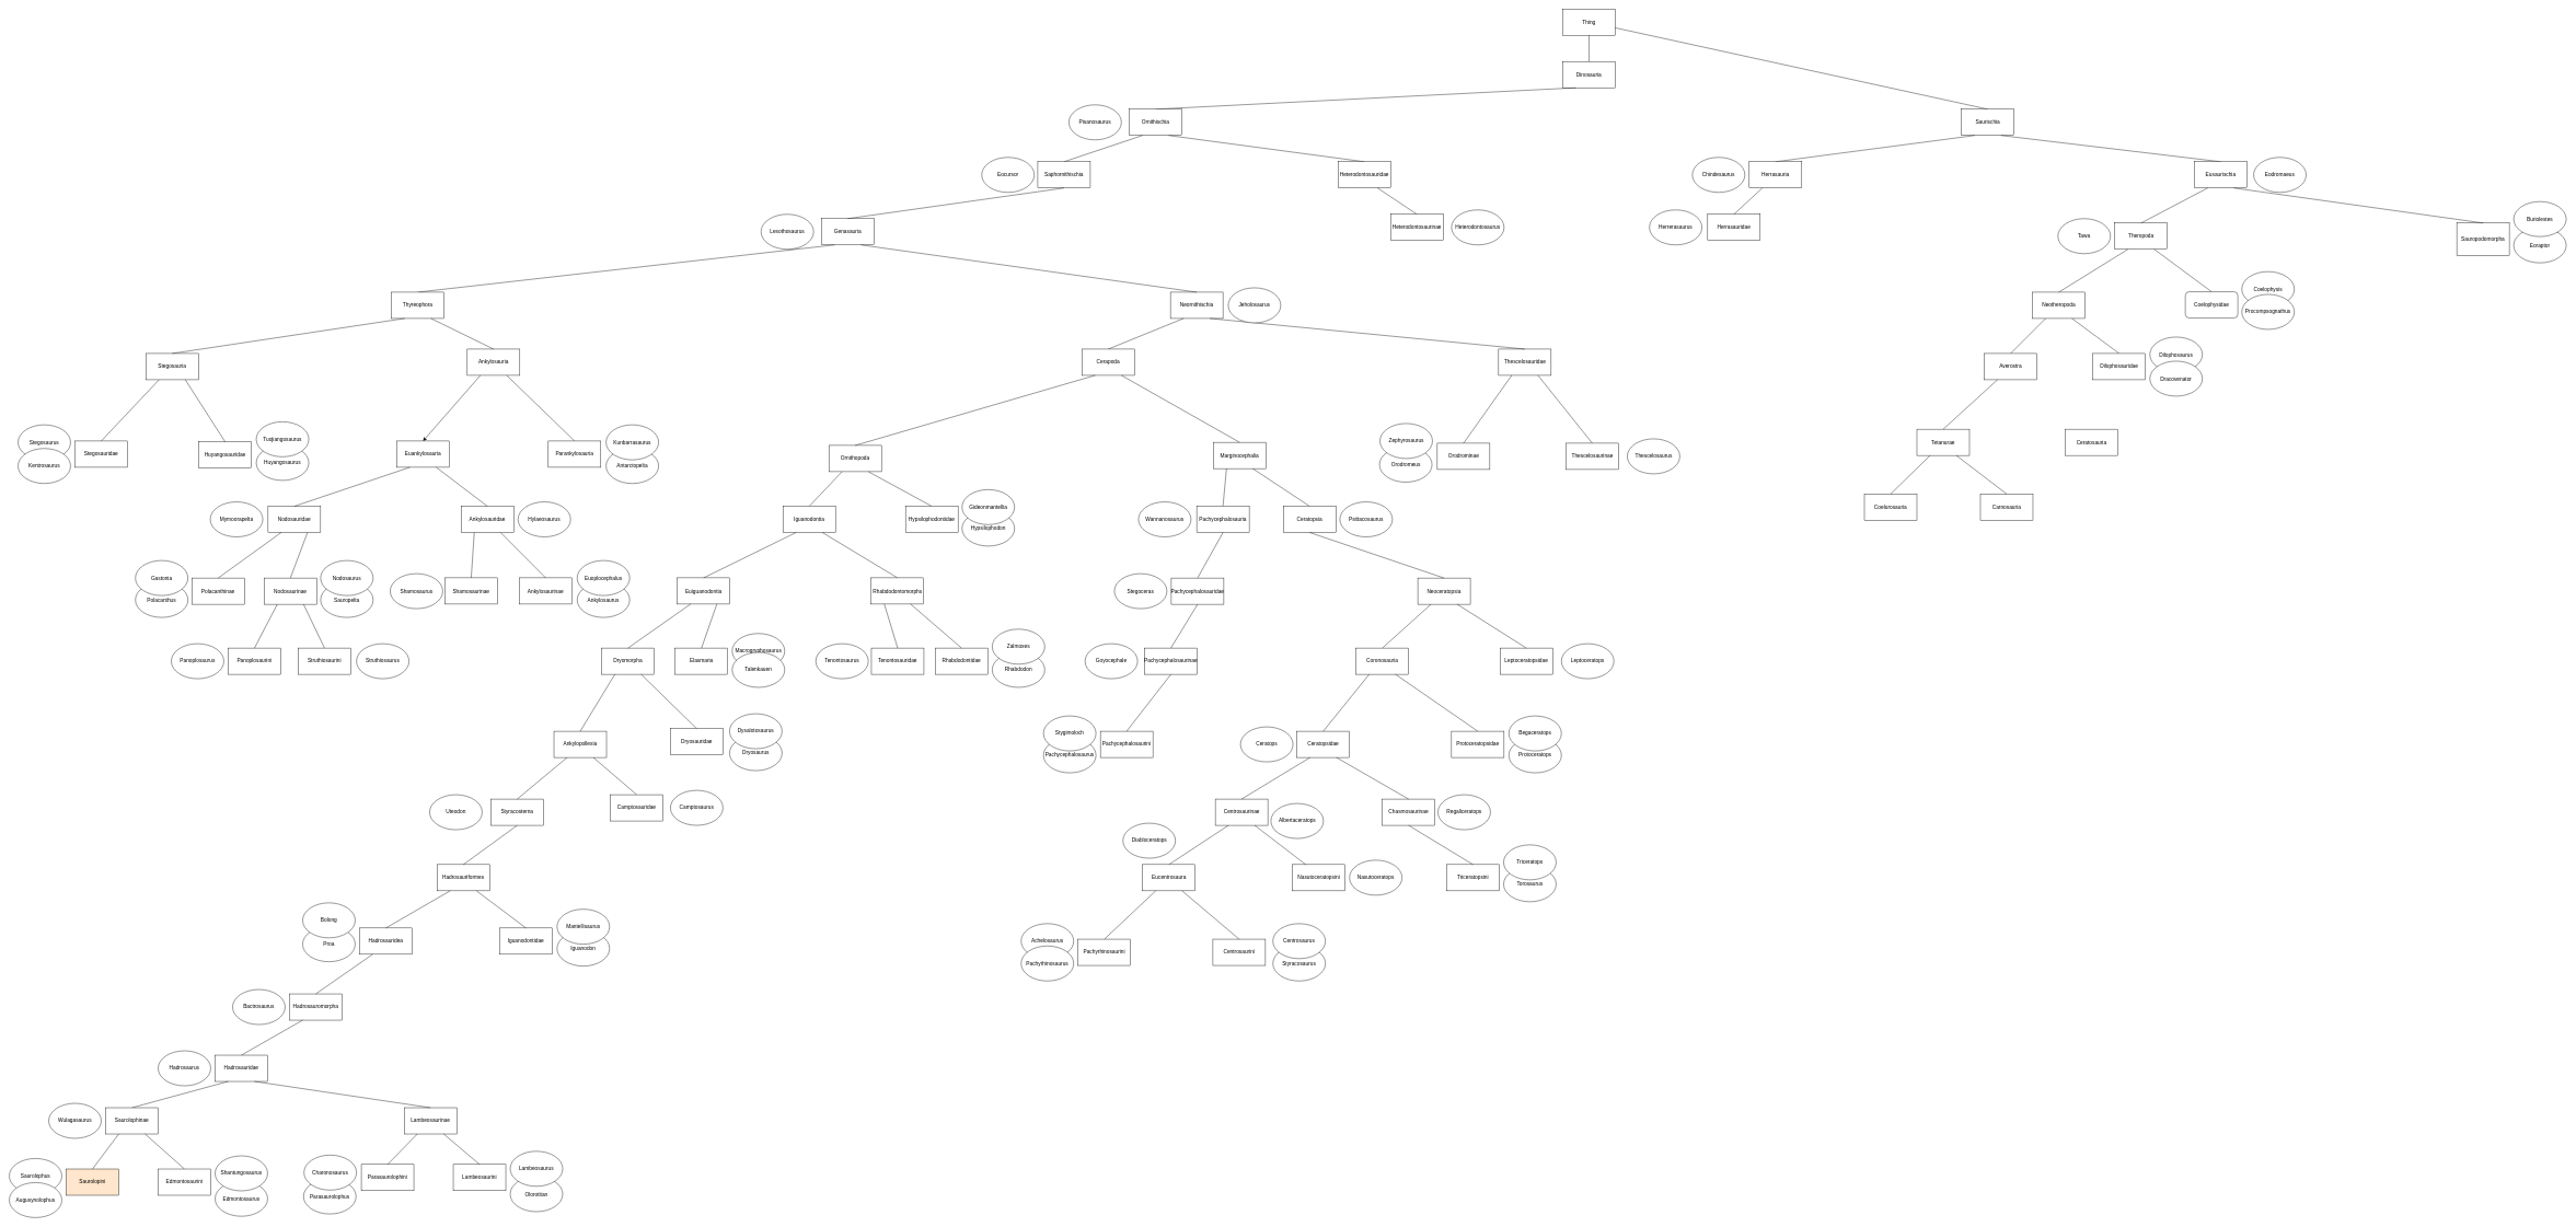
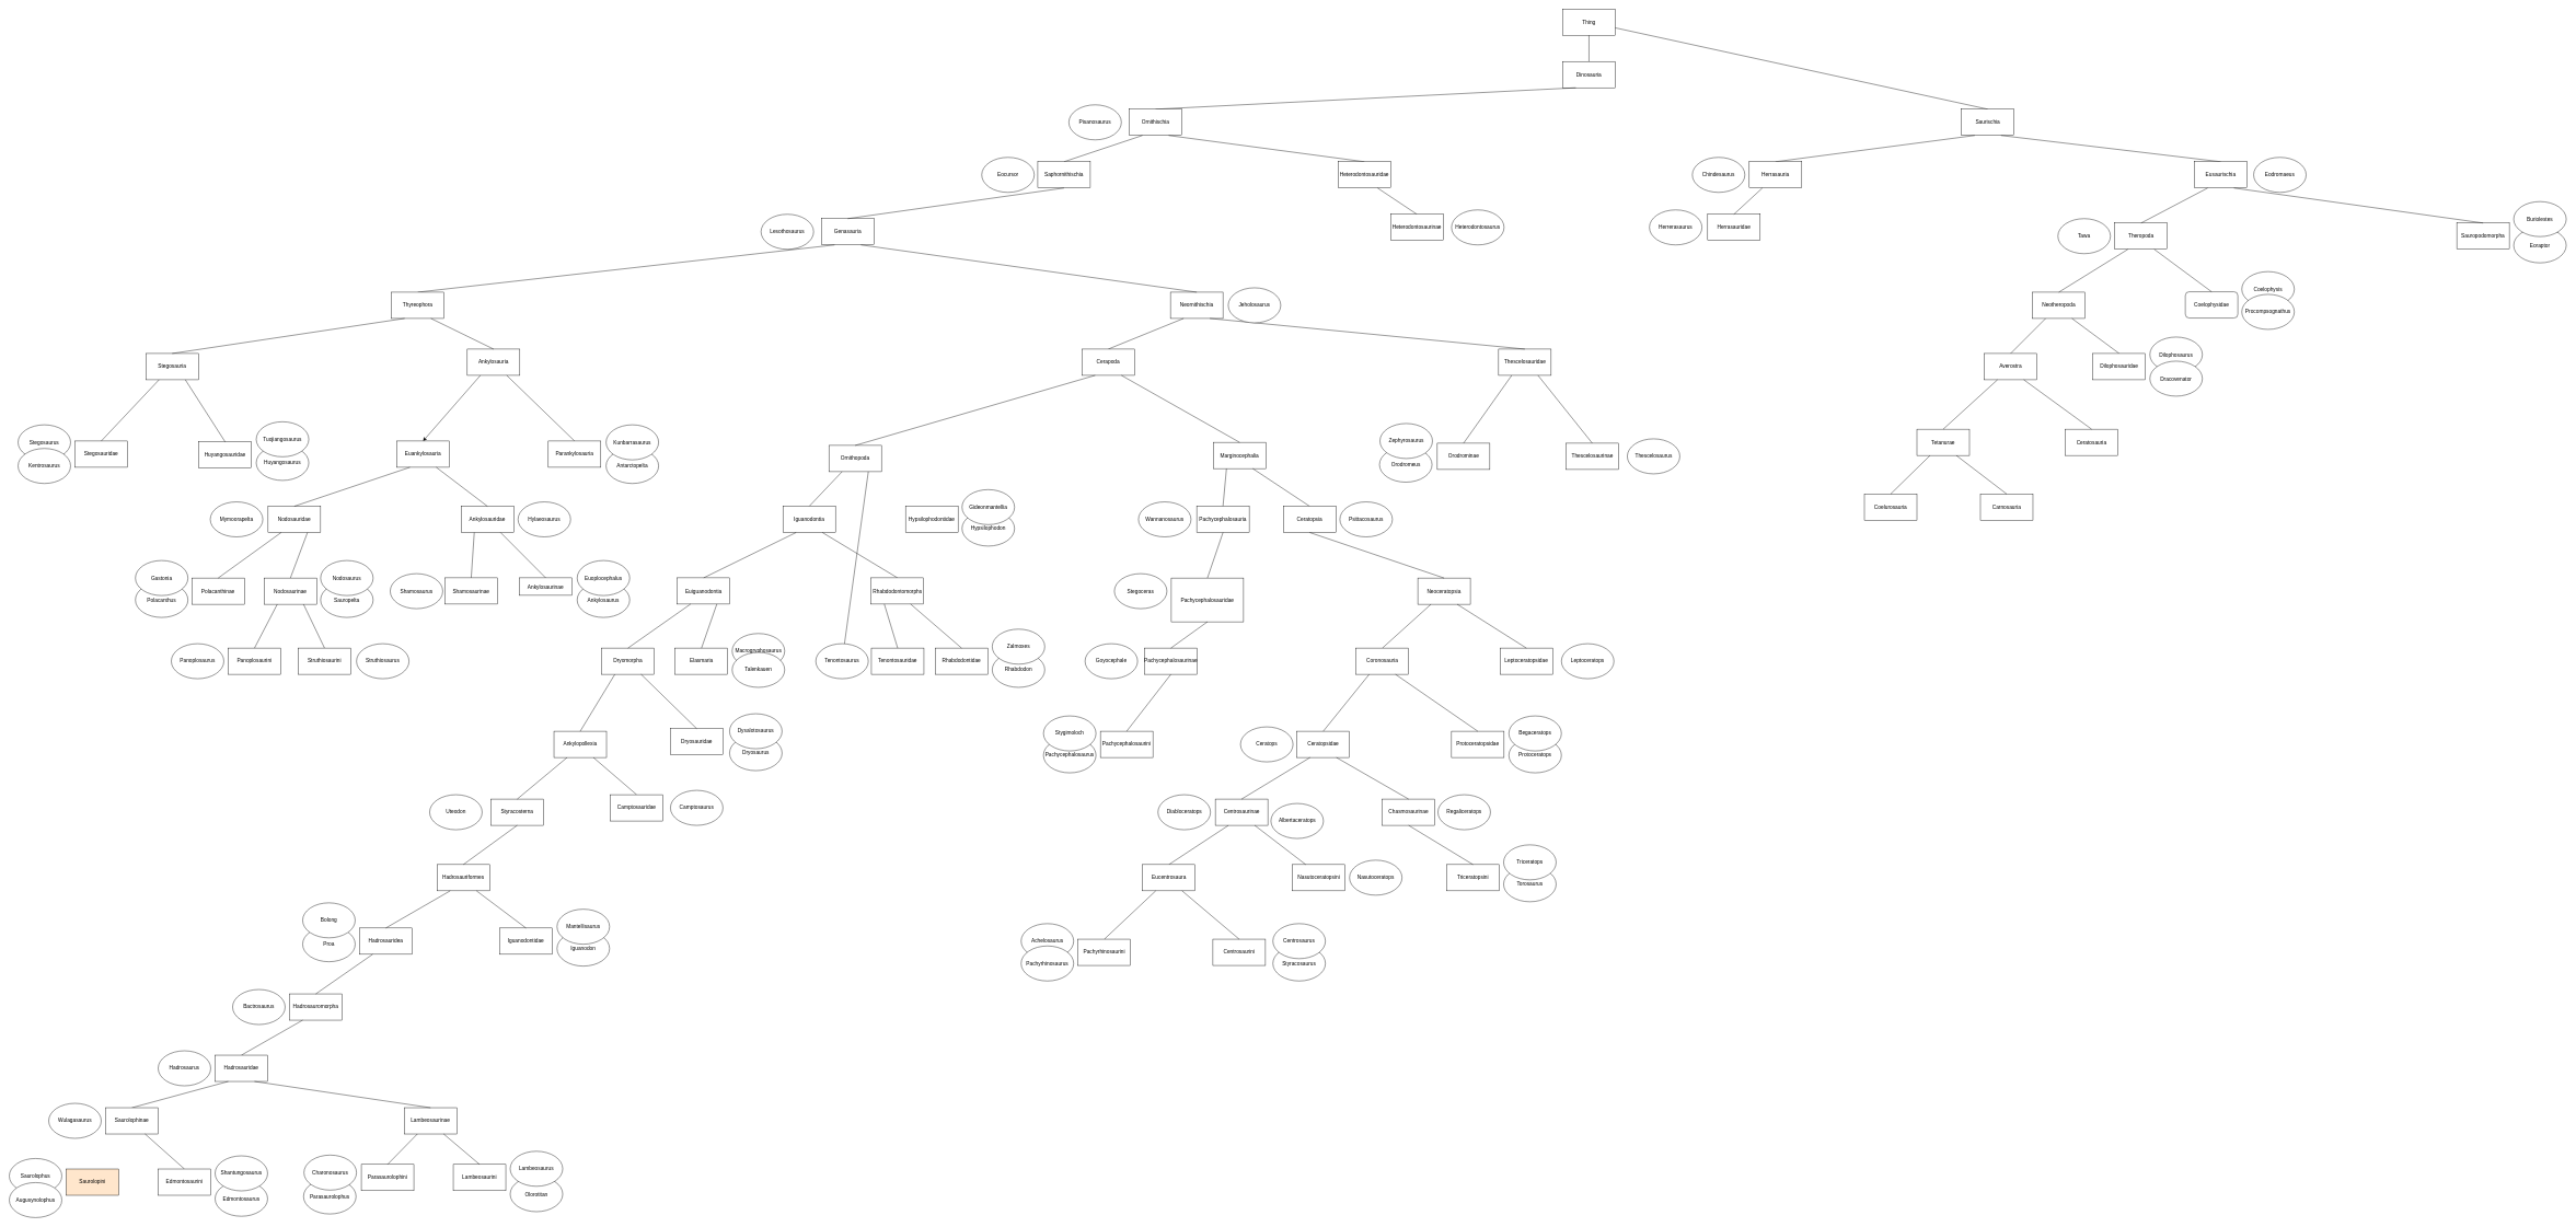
- <mxCell id="137" value="Sauropodomorpha" style="rounded=0;whiteSpace=wrap;html=1;" vertex="1" parent="1"><mxGeometry x="5610" y="509" width="120" height="75" as="geometry" /></mxCell>
+ <mxCell id="137" value="Sauropodomorpha" style="rounded=0;whiteSpace=wrap;html=1;" vertex="1" parent="1"><mxGeometry x="5610" y="509" width="120" height="60" as="geometry" /></mxCell>
+ <mxCell id="243" value="" style="endArrow=none;html=1;rounded=0;entryX=0.75;entryY=1;entryDx=0;entryDy=0;exitX=0.5;exitY=0;exitDx=0;exitDy=0;" edge="1" parent="1" source="241" target="235"><mxGeometry width="50" height="50" relative="1" as="geometry"><mxPoint x="5086" y="960" as="sourcePoint" /><mxPoint x="5136" y="910" as="targetPoint" /></mxGeometry></mxCell>
- <mxCell id="148" value="" style="endArrow=none;html=1;rounded=0;entryX=0.5;entryY=0;entryDx=0;entryDy=0;exitX=0.75;exitY=1;exitDx=0;exitDy=0;" edge="1" parent="1" source="36" target="149"><mxGeometry width="50" height="50" relative="1" as="geometry"><mxPoint x="2350" y="1450" as="sourcePoint" /><mxPoint x="2400" y="1400" as="targetPoint" /></mxGeometry></mxCell>
+ <mxCell id="148" value="" style="endArrow=none;html=1;rounded=0;exitX=0.75;exitY=1;exitDx=0;exitDy=0;" edge="1" parent="1" source="36" target="165"><mxGeometry width="50" height="50" relative="1" as="geometry"><mxPoint x="2350" y="1450" as="sourcePoint" /><mxPoint x="2400" y="1400" as="targetPoint" /></mxGeometry></mxCell>
- <mxCell id="46" value="Ankylosaurinae" style="rounded=0;whiteSpace=wrap;html=1;" vertex="1" parent="1"><mxGeometry x="1185" y="1319.5" width="120" height="60" as="geometry" /></mxCell>
+ <mxCell id="46" value="Ankylosaurinae" style="rounded=0;whiteSpace=wrap;html=1;" vertex="1" parent="1"><mxGeometry x="1185" y="1319.5" width="120" height="40" as="geometry" /></mxCell>
- <mxCell id="69" value="Pachycephalosauridae" style="rounded=0;whiteSpace=wrap;html=1;" vertex="1" parent="1"><mxGeometry x="2674" y="1320" width="120" height="60" as="geometry" /></mxCell>
+ <mxCell id="69" value="Pachycephalosauridae" style="rounded=0;whiteSpace=wrap;html=1;" vertex="1" parent="1"><mxGeometry x="2674" y="1320" width="165" height="100" as="geometry" /></mxCell>
- <mxCell id="86" value="Diabloceratops" style="ellipse;whiteSpace=wrap;html=1;" vertex="1" parent="1"><mxGeometry x="2563.5" y="1880" width="120" height="80" as="geometry" /></mxCell>
+ <mxCell id="86" value="Diabloceratops" style="ellipse;whiteSpace=wrap;html=1;" vertex="1" parent="1"><mxGeometry x="2643.5" y="1815" width="120" height="80" as="geometry" /></mxCell>
- <mxCell id="201" value="" style="endArrow=none;html=1;rounded=0;exitX=0.25;exitY=1;exitDx=0;exitDy=0;entryX=0.5;entryY=0;entryDx=0;entryDy=0;" edge="1" parent="1" source="196" target="199"><mxGeometry width="50" height="50" relative="1" as="geometry"><mxPoint x="700" y="2370" as="sourcePoint" /><mxPoint x="200" y="2670" as="targetPoint" /></mxGeometry></mxCell>
